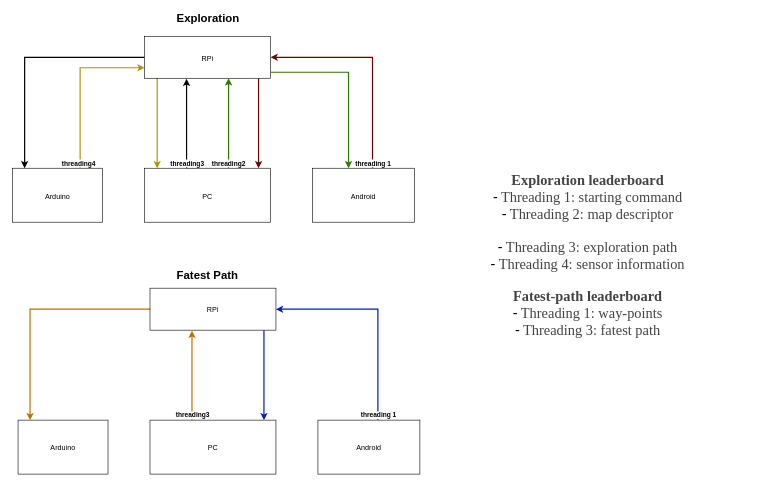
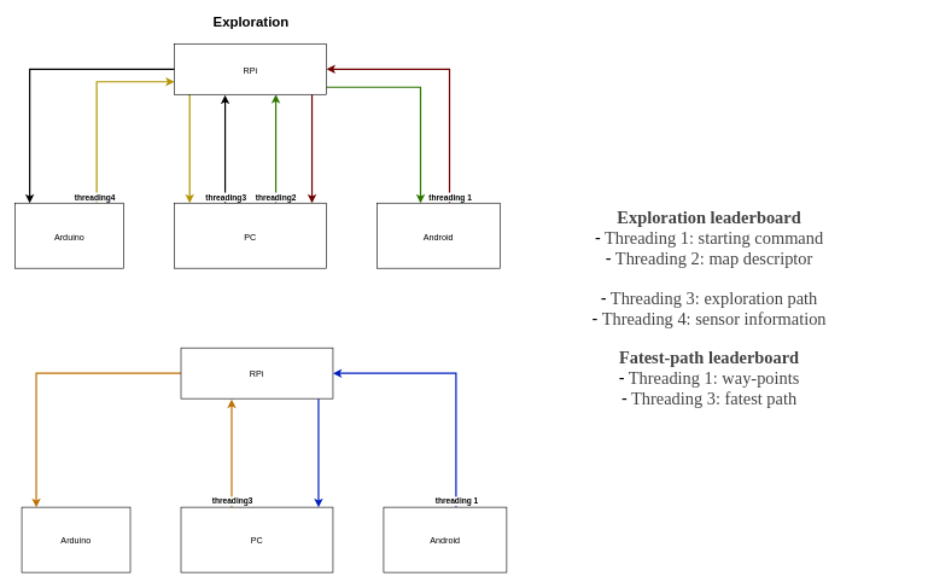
- <mxCell id="29" value="&lt;font style=&quot;font-size: 19px&quot;&gt;&lt;b&gt;Fatest Path&lt;/b&gt;&lt;/font&gt;" style="text;html=1;strokeColor=none;fillColor=none;align=center;verticalAlign=middle;whiteSpace=wrap;rounded=0;" vertex="1" parent="1"><mxGeometry x="270" y="450" width="150" height="20" as="geometry" /></mxCell>
